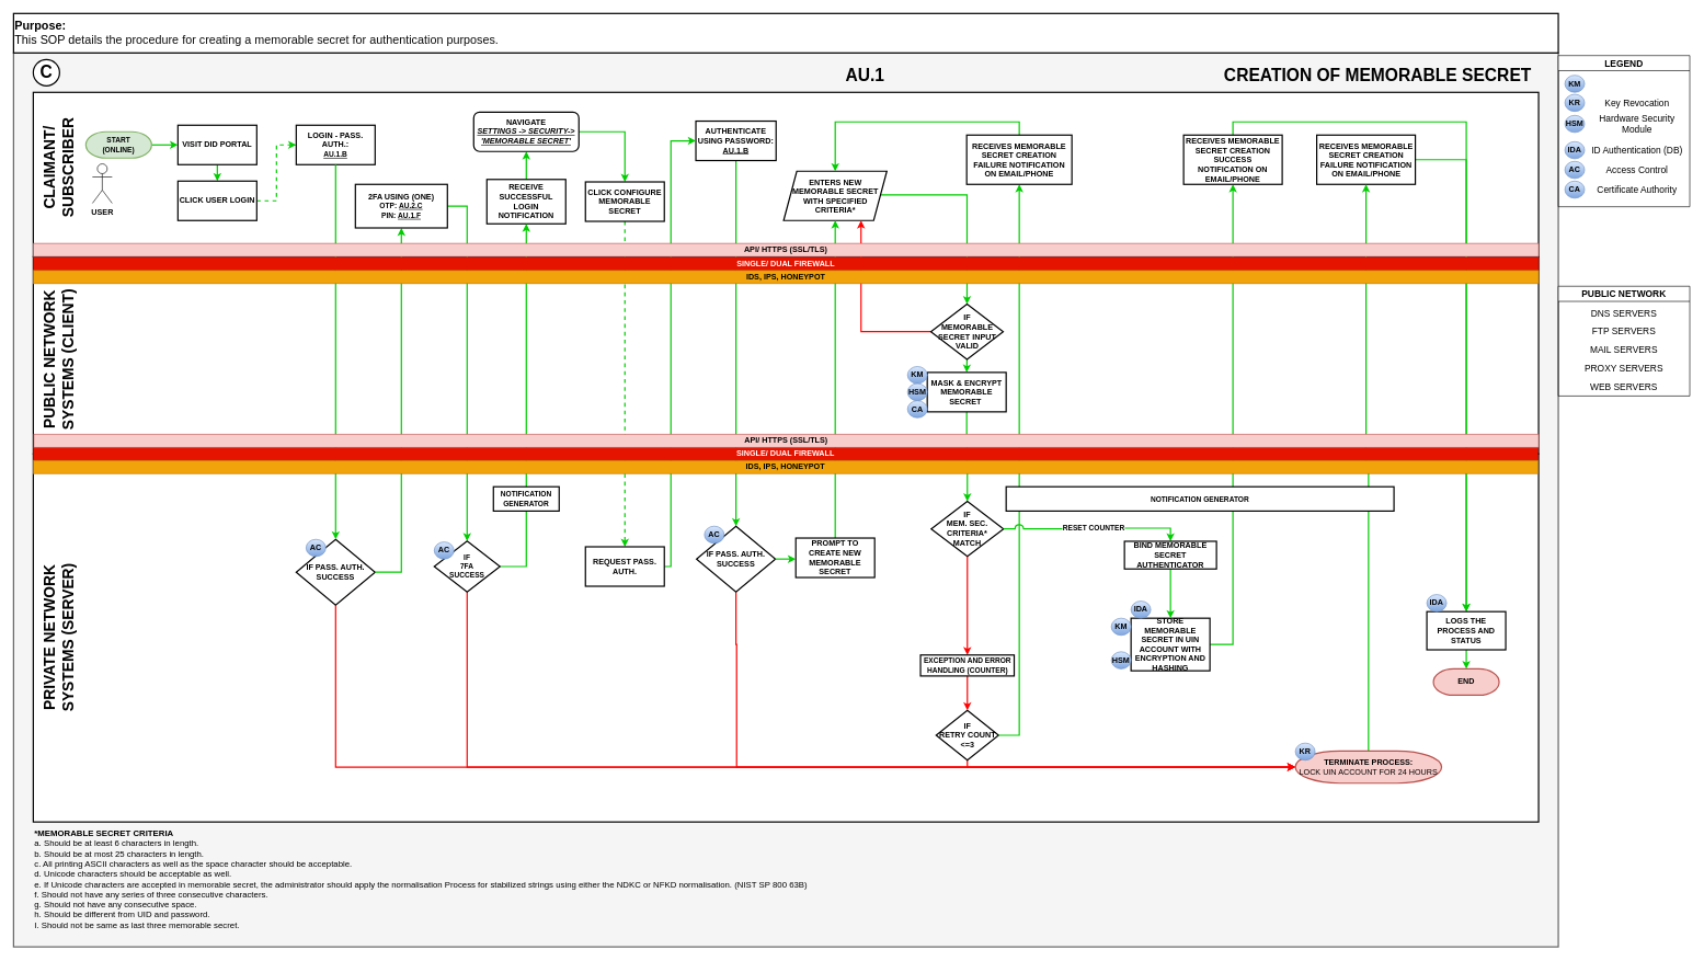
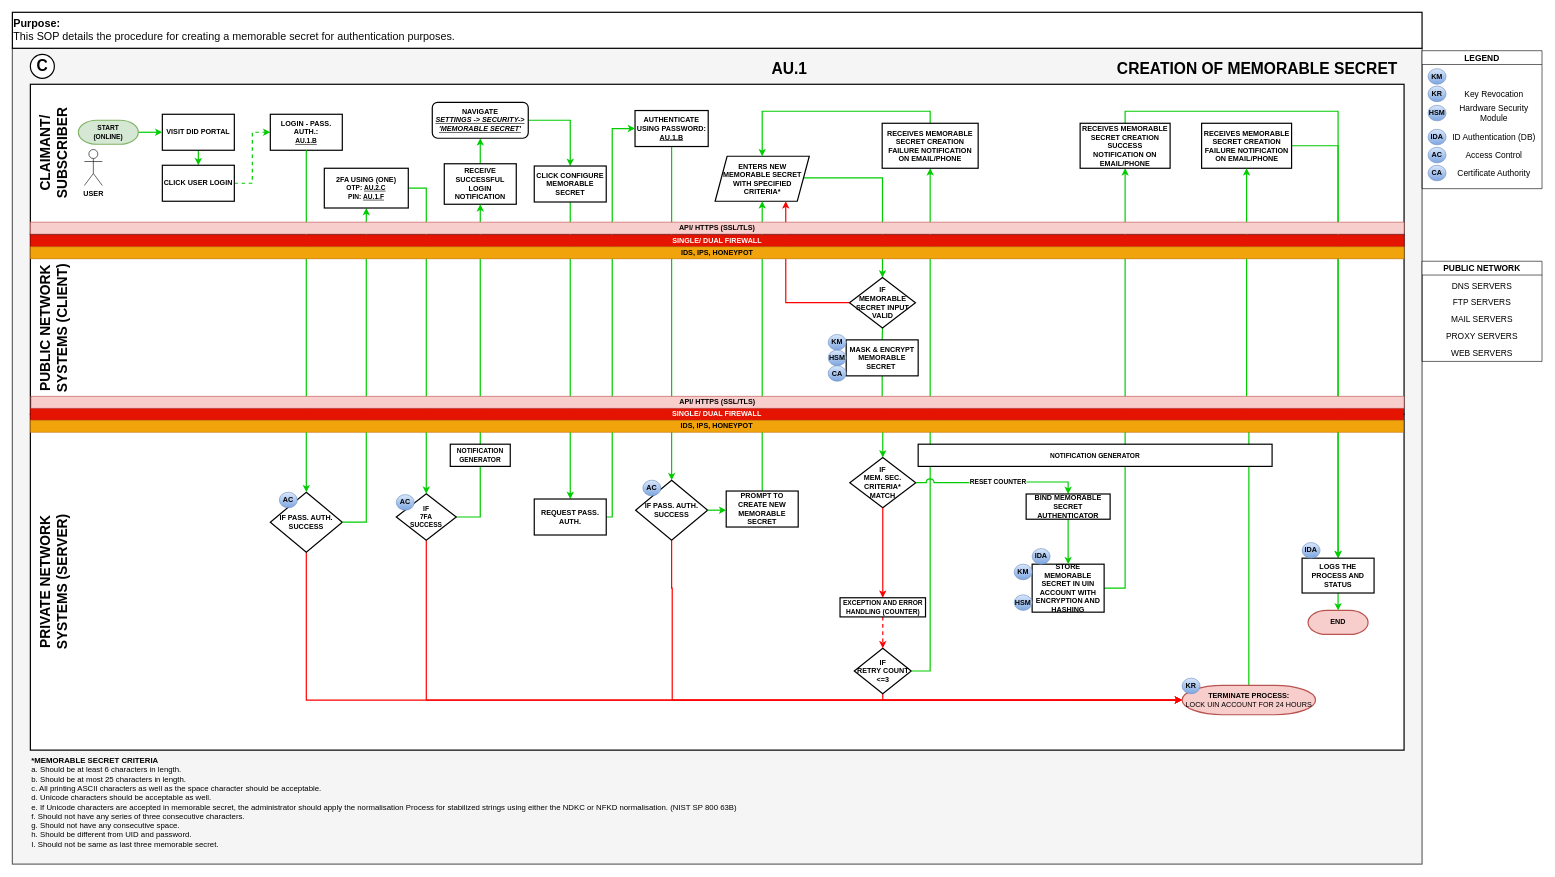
- <mxCell id="15" style="edgeStyle=orthogonalEdgeStyle;rounded=0;orthogonalLoop=1;jettySize=auto;html=1;exitX=0.5;exitY=1;exitDx=0;exitDy=0;entryX=0.5;entryY=0;entryDx=0;entryDy=0;strokeColor=#00CC00;fontStyle=1;strokeWidth=2;dashed=1;" parent="1" source="16" target="46" edge="1"><mxGeometry relative="1" as="geometry" /></mxCell>
+ <mxCell id="15" style="edgeStyle=orthogonalEdgeStyle;rounded=0;orthogonalLoop=1;jettySize=auto;html=1;exitX=0.5;exitY=1;exitDx=0;exitDy=0;entryX=0.5;entryY=0;entryDx=0;entryDy=0;strokeColor=#00CC00;fontStyle=1;strokeWidth=2;" parent="1" source="16" target="46" edge="1"><mxGeometry relative="1" as="geometry" /></mxCell>
- <mxCell id="31" style="edgeStyle=orthogonalEdgeStyle;rounded=0;orthogonalLoop=1;jettySize=auto;html=1;exitX=0.5;exitY=1;exitDx=0;exitDy=0;entryX=0.5;entryY=0;entryDx=0;entryDy=0;strokeColor=#00CC00;fontStyle=1;strokeWidth=2;" parent="1" source="32" target="100" edge="1"><mxGeometry relative="1" as="geometry" /></mxCell>
+ <mxCell id="31" style="edgeStyle=orthogonalEdgeStyle;rounded=0;orthogonalLoop=1;jettySize=auto;html=1;exitX=0.5;exitY=1;exitDx=0;exitDy=0;entryX=0.5;entryY=0;entryDx=0;entryDy=0;strokeColor=#00CC00;fontStyle=1;strokeWidth=2;endArrow=none;" parent="1" source="32" target="100" edge="1"><mxGeometry relative="1" as="geometry" /></mxCell>
- <mxCell id="104" style="edgeStyle=orthogonalEdgeStyle;rounded=0;orthogonalLoop=1;jettySize=auto;html=1;exitX=0.5;exitY=1;exitDx=0;exitDy=0;entryX=0.5;entryY=0;entryDx=0;entryDy=0;strokeColor=#FF0000;fontStyle=1;strokeWidth=2;" parent="1" source="116" target="28" edge="1"><mxGeometry relative="1" as="geometry" /></mxCell>
+ <mxCell id="104" style="edgeStyle=orthogonalEdgeStyle;rounded=0;orthogonalLoop=1;jettySize=auto;html=1;exitX=0.5;exitY=1;exitDx=0;exitDy=0;entryX=0.5;entryY=0;entryDx=0;entryDy=0;strokeColor=#FF0000;fontStyle=1;strokeWidth=2;dashed=1;" parent="1" source="116" target="28" edge="1"><mxGeometry relative="1" as="geometry" /></mxCell>
